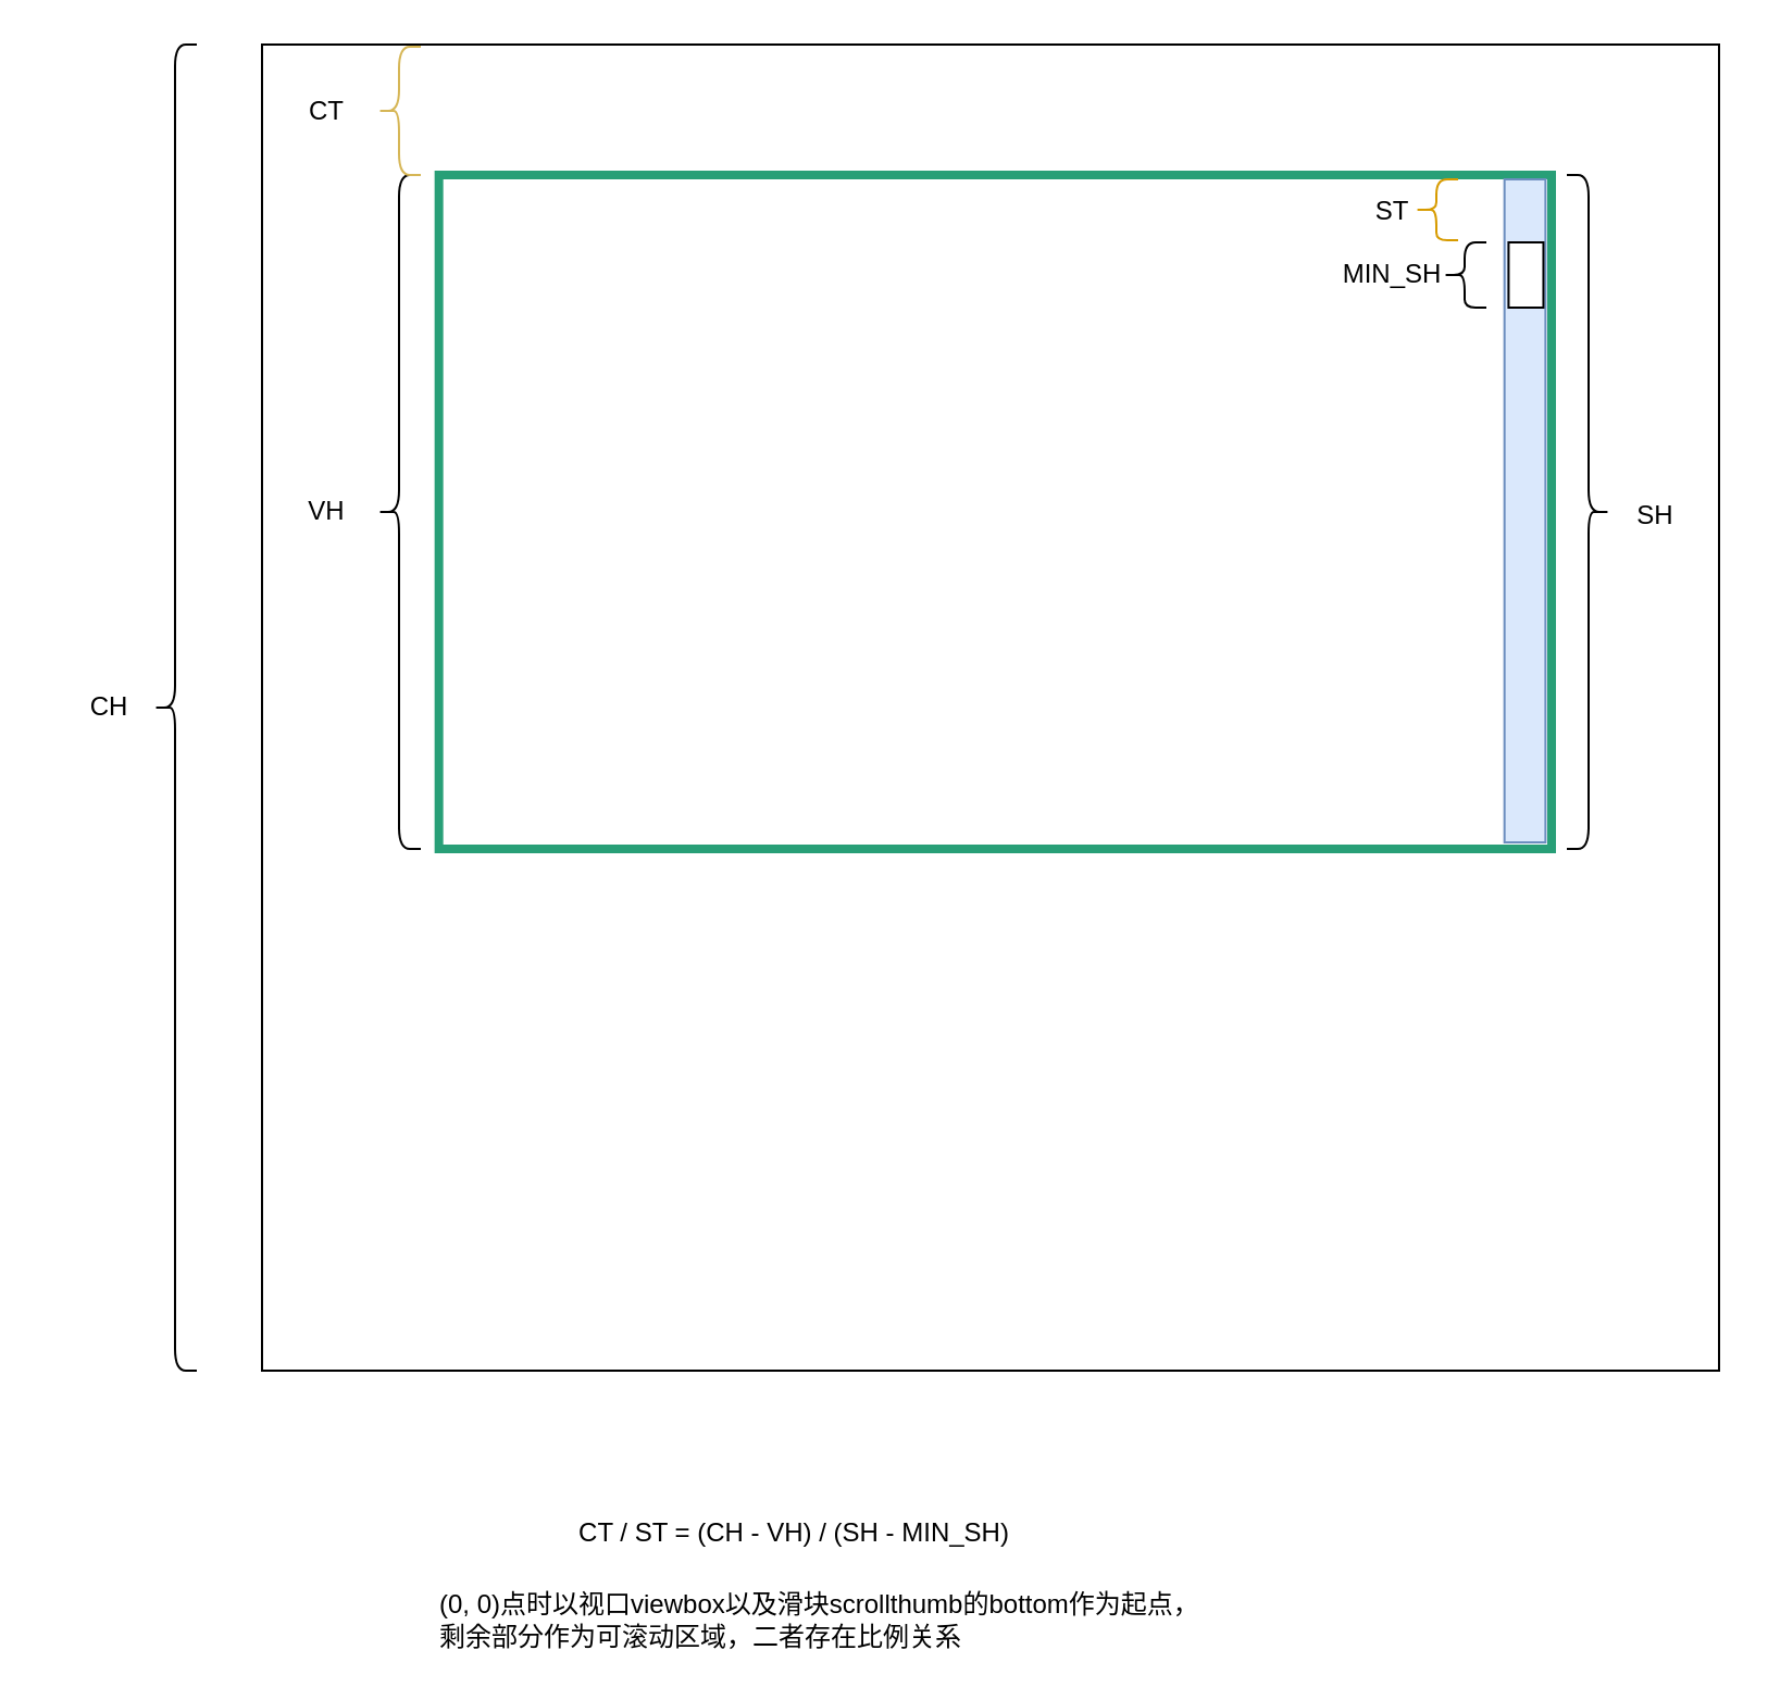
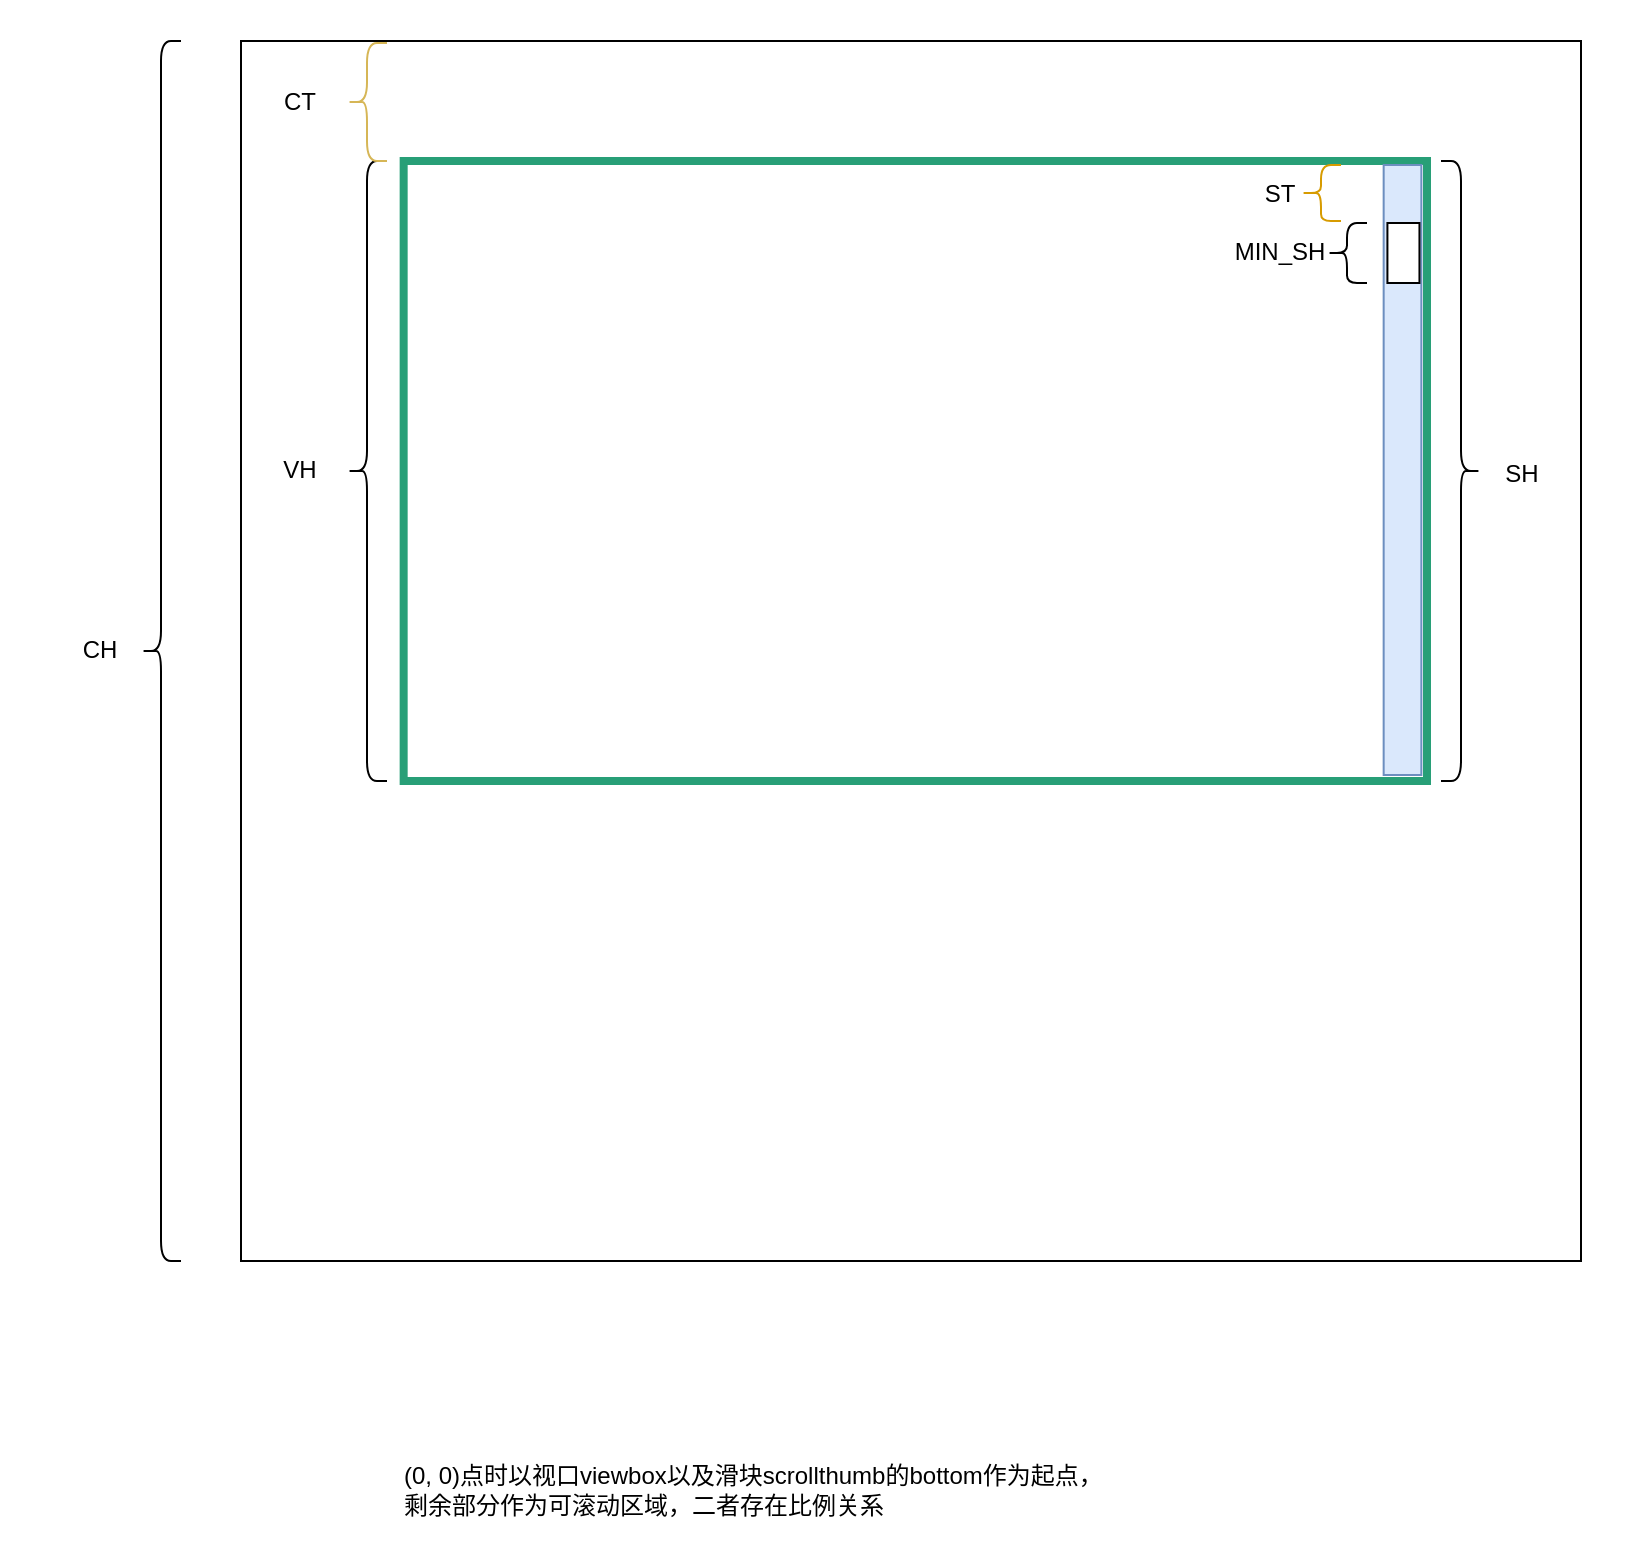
- <mxCell id="13" value="CT / ST = (CH - VH) / (SH - MIN_SH)" style="text;html=1;strokeColor=none;fillColor=none;align=center;verticalAlign=middle;whiteSpace=wrap;rounded=0;" parent="1" vertex="1"><mxGeometry x="240" y="690" width="250" height="30" as="geometry" /></mxCell>
